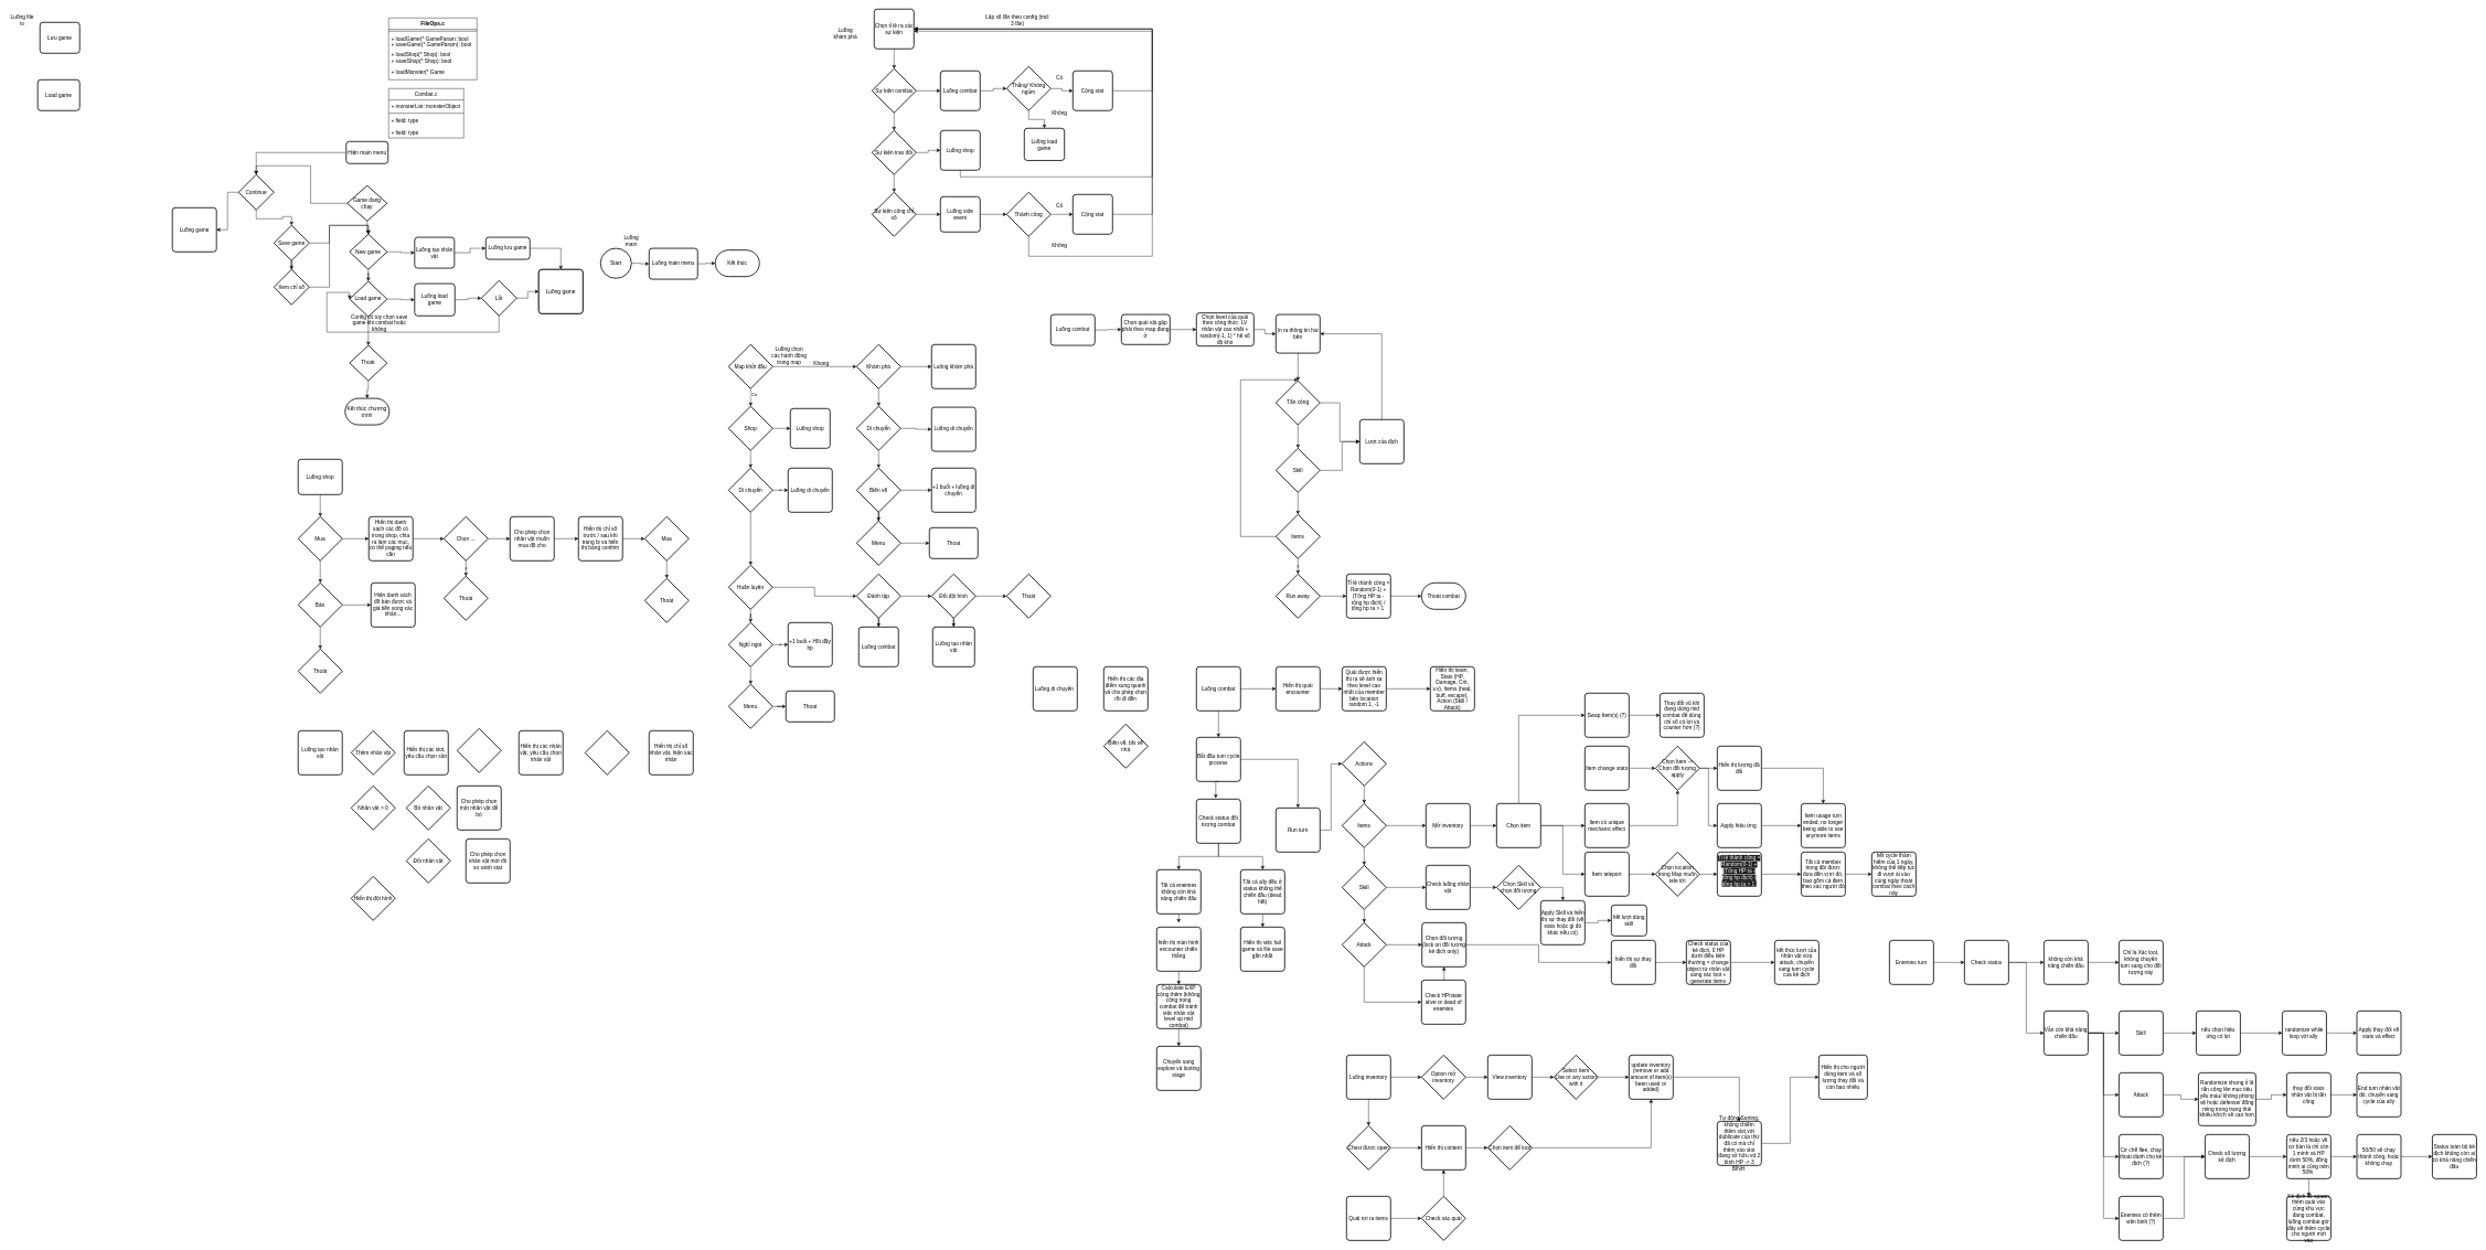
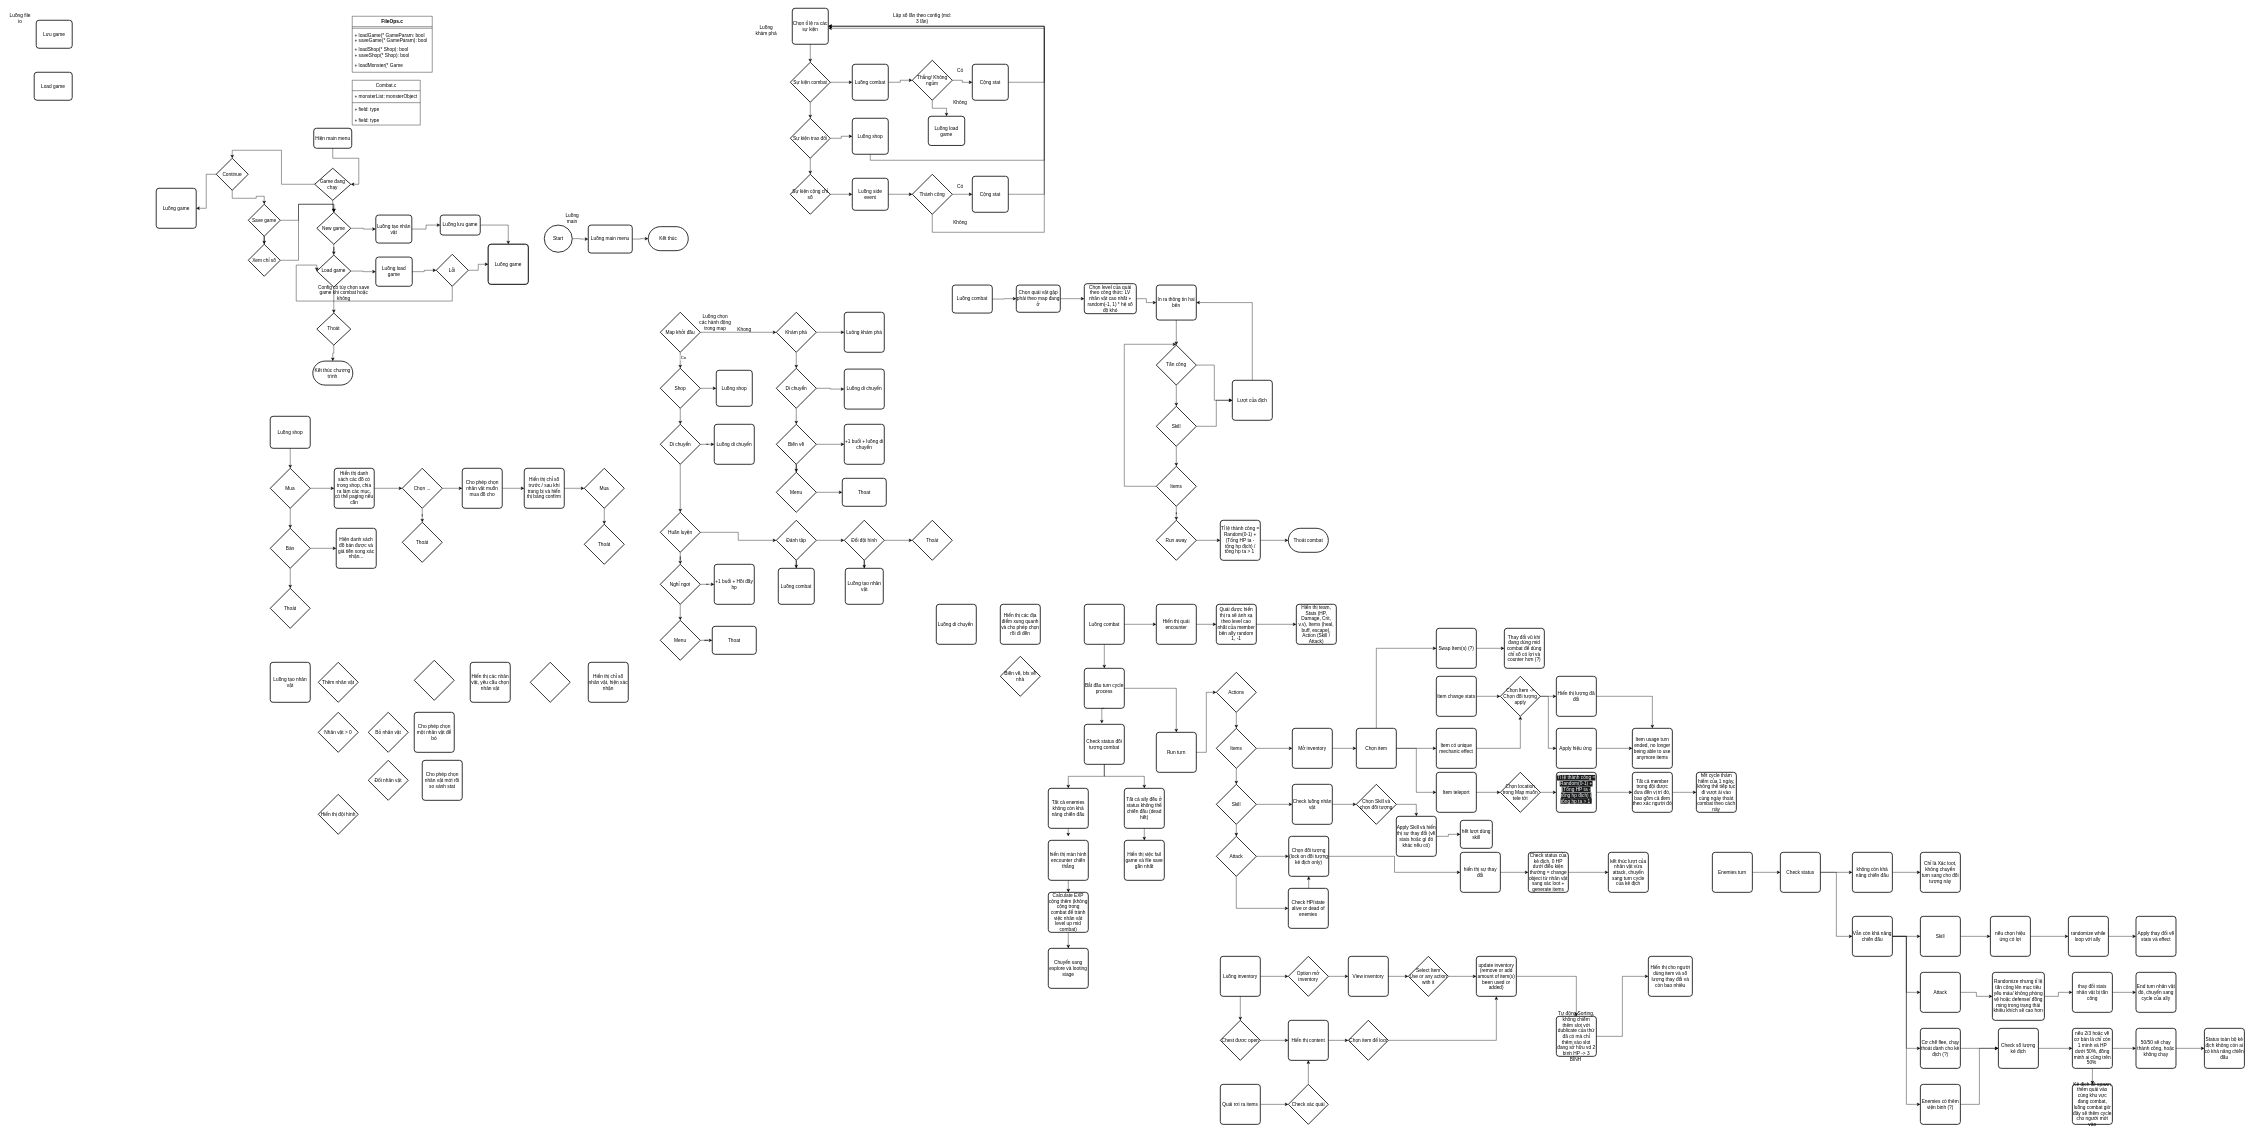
- <mxCell id="115" style="edgeStyle=orthogonalEdgeStyle;rounded=0;orthogonalLoop=1;jettySize=auto;html=1;" parent="1" source="14" target="197" edge="1"><mxGeometry relative="1" as="geometry" /></mxCell>
+ <mxCell id="115" style="edgeStyle=orthogonalEdgeStyle;rounded=0;orthogonalLoop=1;jettySize=auto;html=1;entryX=1;entryY=0.5;entryDx=0;entryDy=0;entryPerimeter=0;" parent="1" source="14" target="71" edge="1"><mxGeometry relative="1" as="geometry" /></mxCell>
- <mxCell id="206" value="Quái được hiển thị ra sẽ ánh xạ theo level cao nhất của member bên location random 1, -1" style="rounded=1;whiteSpace=wrap;html=1;absoluteArcSize=1;arcSize=14;strokeWidth=2;" vertex="1" parent="1"><mxGeometry x="3040" y="1510" width="100" height="100" as="geometry" /></mxCell>
+ <mxCell id="206" value="Quái được hiển thị ra sẽ ánh xạ theo level cao nhất của member bên ally random 1, -1" style="rounded=1;whiteSpace=wrap;html=1;absoluteArcSize=1;arcSize=14;strokeWidth=2;" vertex="1" parent="1"><mxGeometry x="3040" y="1510" width="100" height="100" as="geometry" /></mxCell>
- <mxCell id="177" value="Hiển thị các slot, yêu cầu chọn slot" style="rounded=1;whiteSpace=wrap;html=1;absoluteArcSize=1;arcSize=14;strokeWidth=2;" parent="1" vertex="1"><mxGeometry x="915" y="1655" width="100" height="100" as="geometry" /></mxCell>
